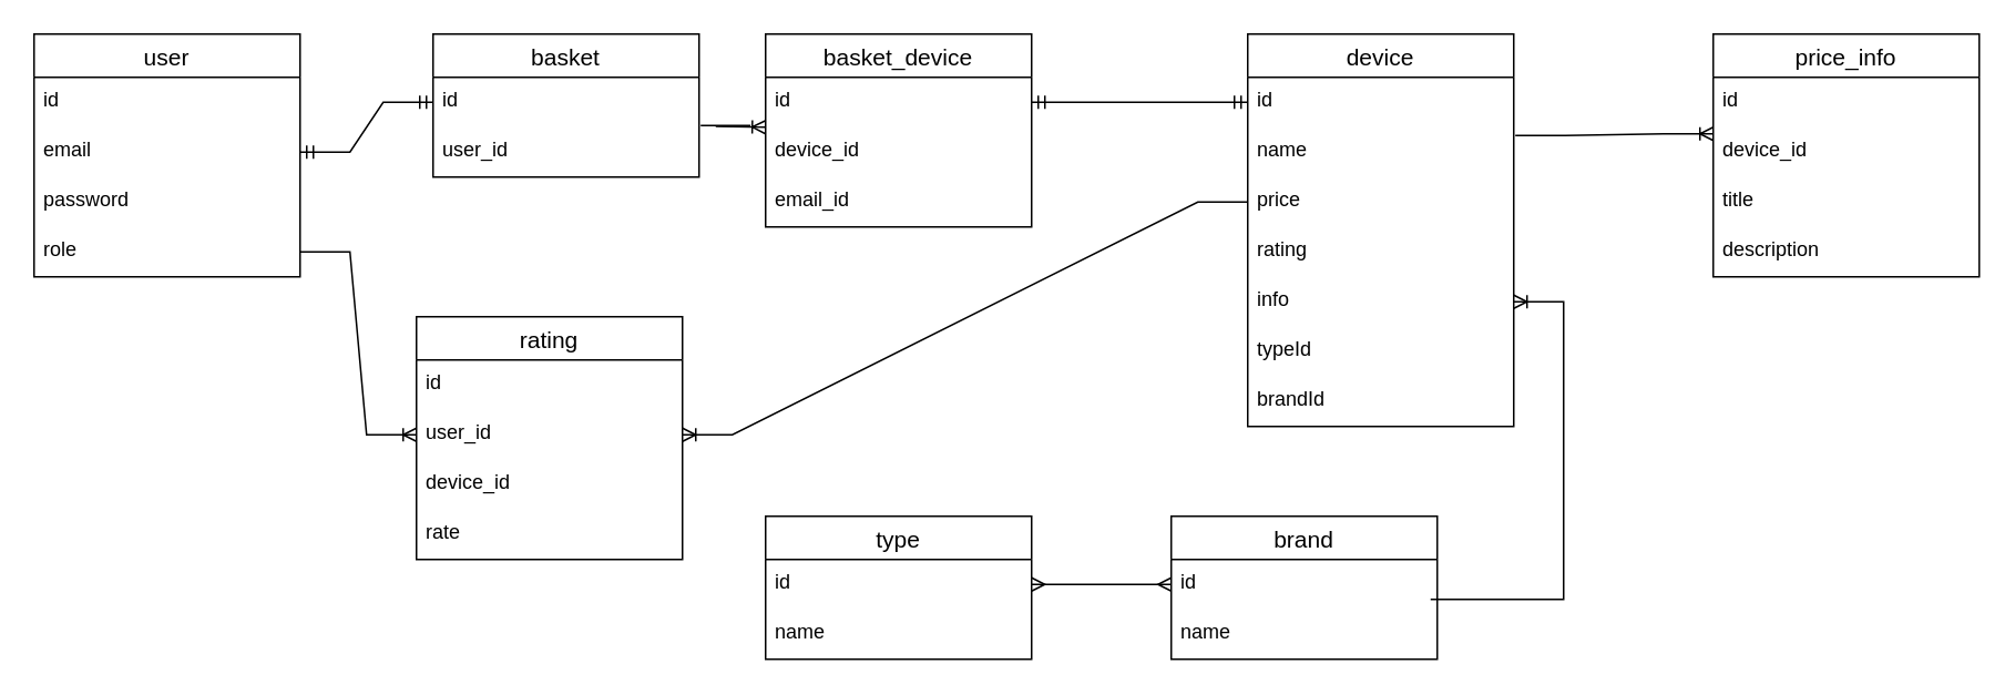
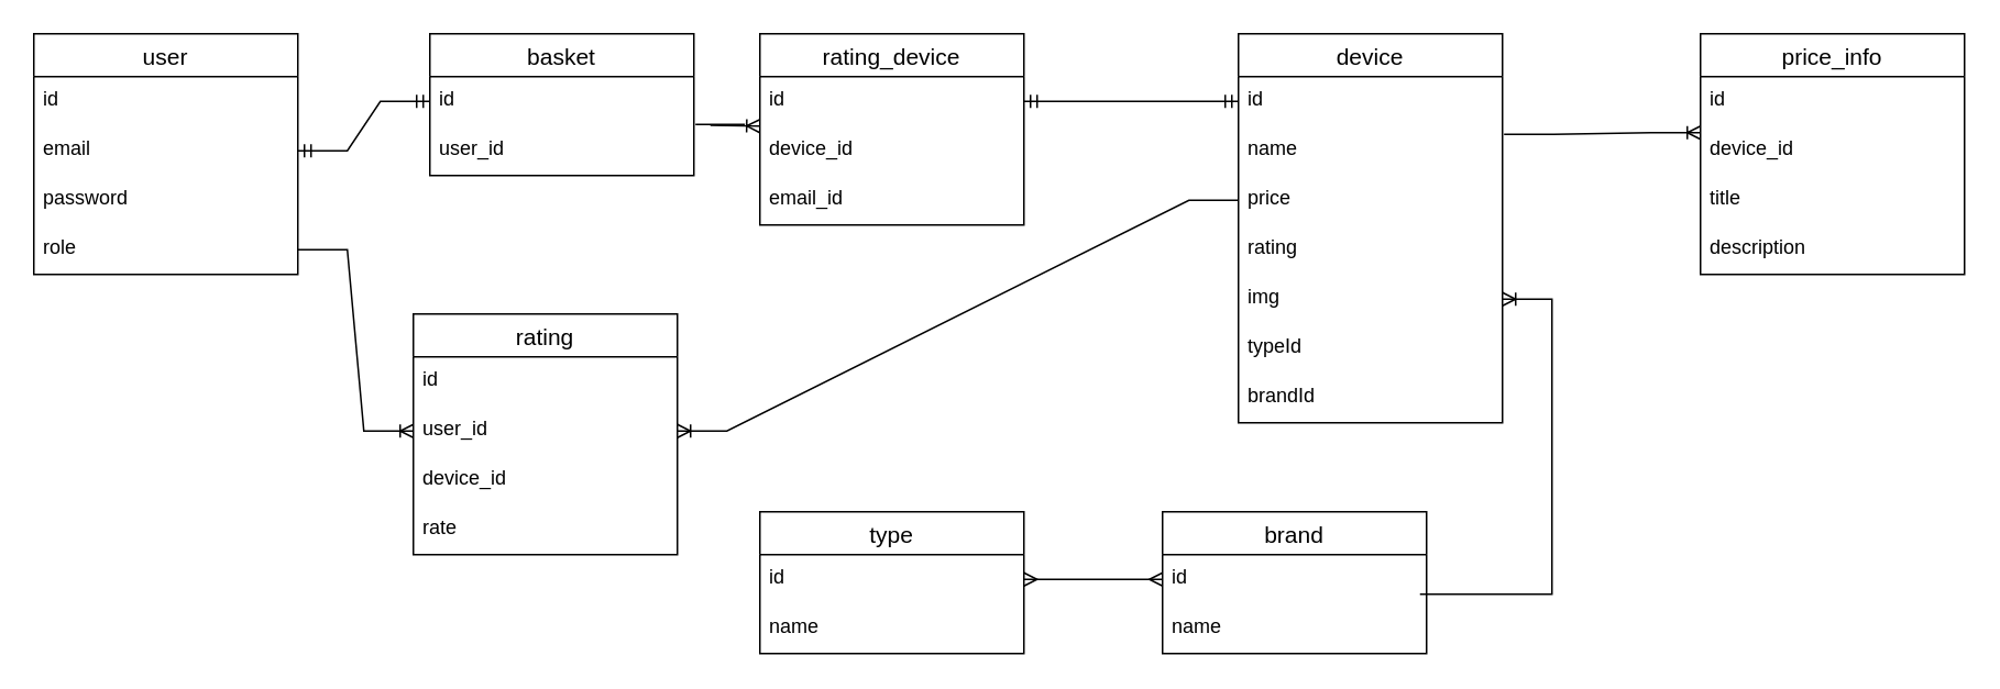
- <mxCell id="33" value="basket_device" style="swimlane;fontStyle=0;childLayout=stackLayout;horizontal=1;startSize=26;horizontalStack=0;resizeParent=1;resizeParentMax=0;resizeLast=0;collapsible=1;marginBottom=0;align=center;fontSize=14;" vertex="1" parent="1"><mxGeometry x="460" y="20" width="160" height="116" as="geometry" /></mxCell>
+ <mxCell id="33" value="rating_device" style="swimlane;fontStyle=0;childLayout=stackLayout;horizontal=1;startSize=26;horizontalStack=0;resizeParent=1;resizeParentMax=0;resizeLast=0;collapsible=1;marginBottom=0;align=center;fontSize=14;" vertex="1" parent="1"><mxGeometry x="460" y="20" width="160" height="116" as="geometry" /></mxCell>
- <mxCell id="16" value="info" style="text;strokeColor=none;fillColor=none;spacingLeft=4;spacingRight=4;overflow=hidden;rotatable=0;points=[[0,0.5],[1,0.5]];portConstraint=eastwest;fontSize=12;" vertex="1" parent="11"><mxGeometry y="146" width="160" height="30" as="geometry" /></mxCell>
+ <mxCell id="16" value="img" style="text;strokeColor=none;fillColor=none;spacingLeft=4;spacingRight=4;overflow=hidden;rotatable=0;points=[[0,0.5],[1,0.5]];portConstraint=eastwest;fontSize=12;" vertex="1" parent="11"><mxGeometry y="146" width="160" height="30" as="geometry" /></mxCell>
